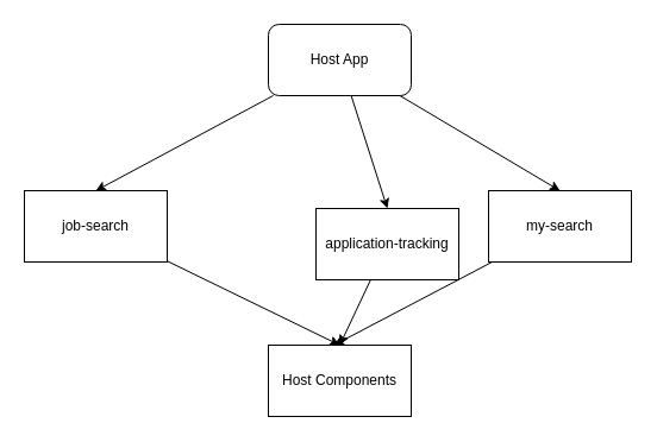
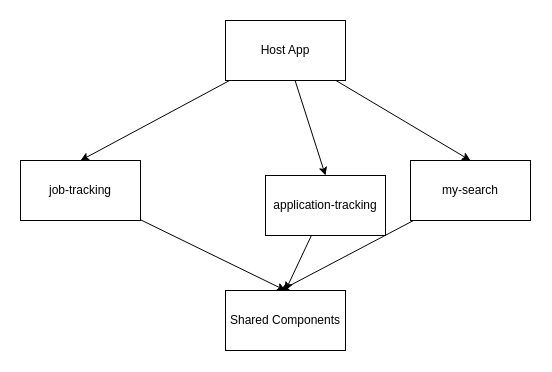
- <mxCell id="5" value="Host App" style="whiteSpace=wrap;html=1;rounded=1;" parent="1" vertex="1"><mxGeometry x="225" y="20" width="120" height="60" as="geometry" /></mxCell>
+ <mxCell id="5" value="Host App" style="rounded=0;whiteSpace=wrap;html=1;" parent="1" vertex="1"><mxGeometry x="225" y="20" width="120" height="60" as="geometry" /></mxCell>
- <mxCell id="7" value="job-search" style="rounded=0;whiteSpace=wrap;html=1;" parent="1" vertex="1"><mxGeometry x="20" y="160" width="120" height="60" as="geometry" /></mxCell>
+ <mxCell id="7" value="job-tracking" style="rounded=0;whiteSpace=wrap;html=1;" parent="1" vertex="1"><mxGeometry x="20" y="160" width="120" height="60" as="geometry" /></mxCell>
- <mxCell id="12" value="Host Components" style="rounded=0;whiteSpace=wrap;html=1;" parent="1" vertex="1"><mxGeometry x="225" y="290" width="120" height="60" as="geometry" /></mxCell>
+ <mxCell id="12" value="Shared Components" style="rounded=0;whiteSpace=wrap;html=1;" parent="1" vertex="1"><mxGeometry x="225" y="290" width="120" height="60" as="geometry" /></mxCell>
